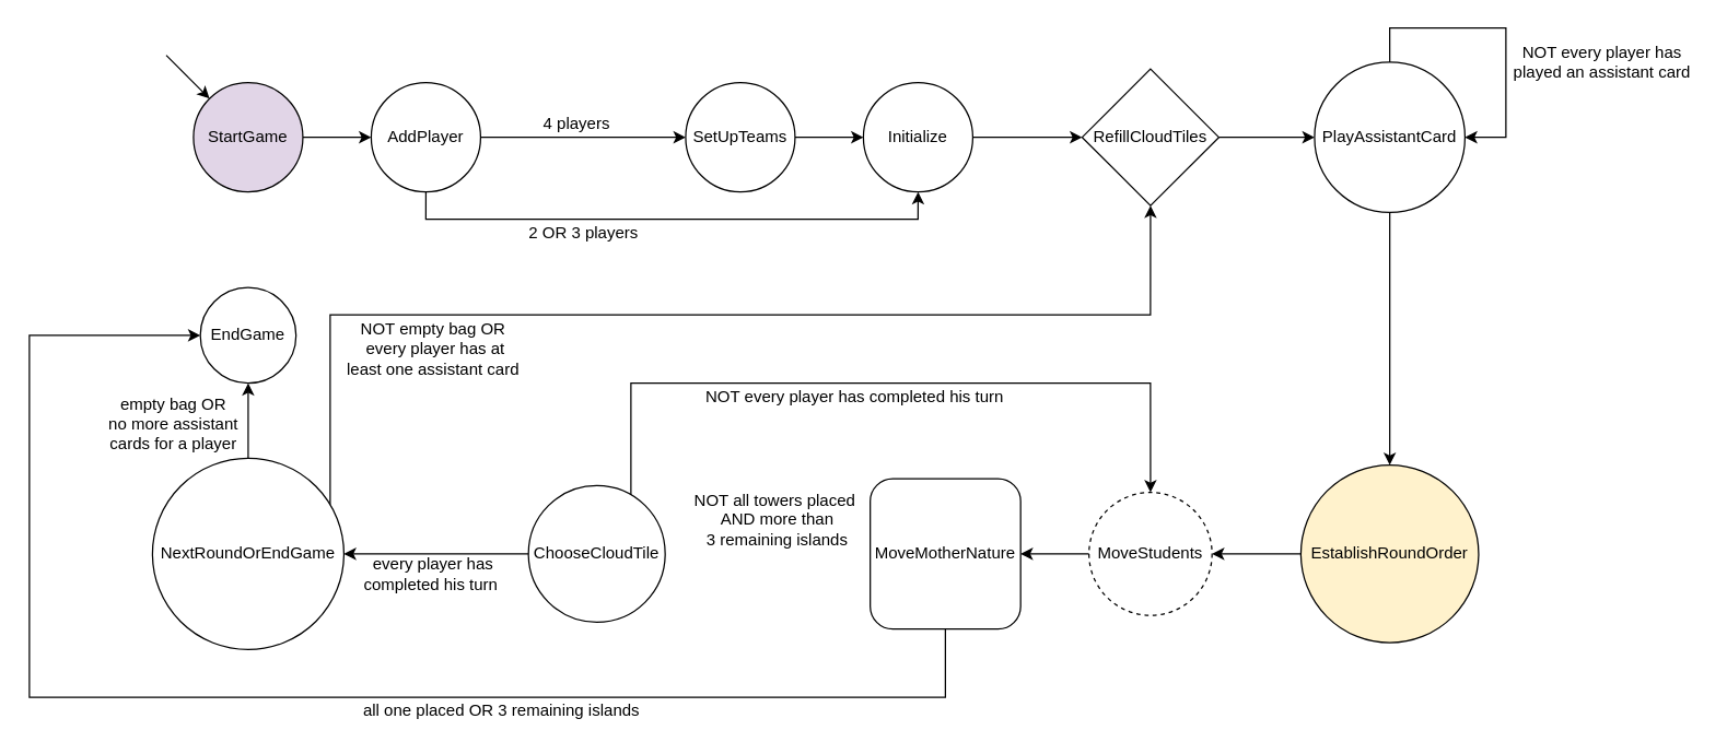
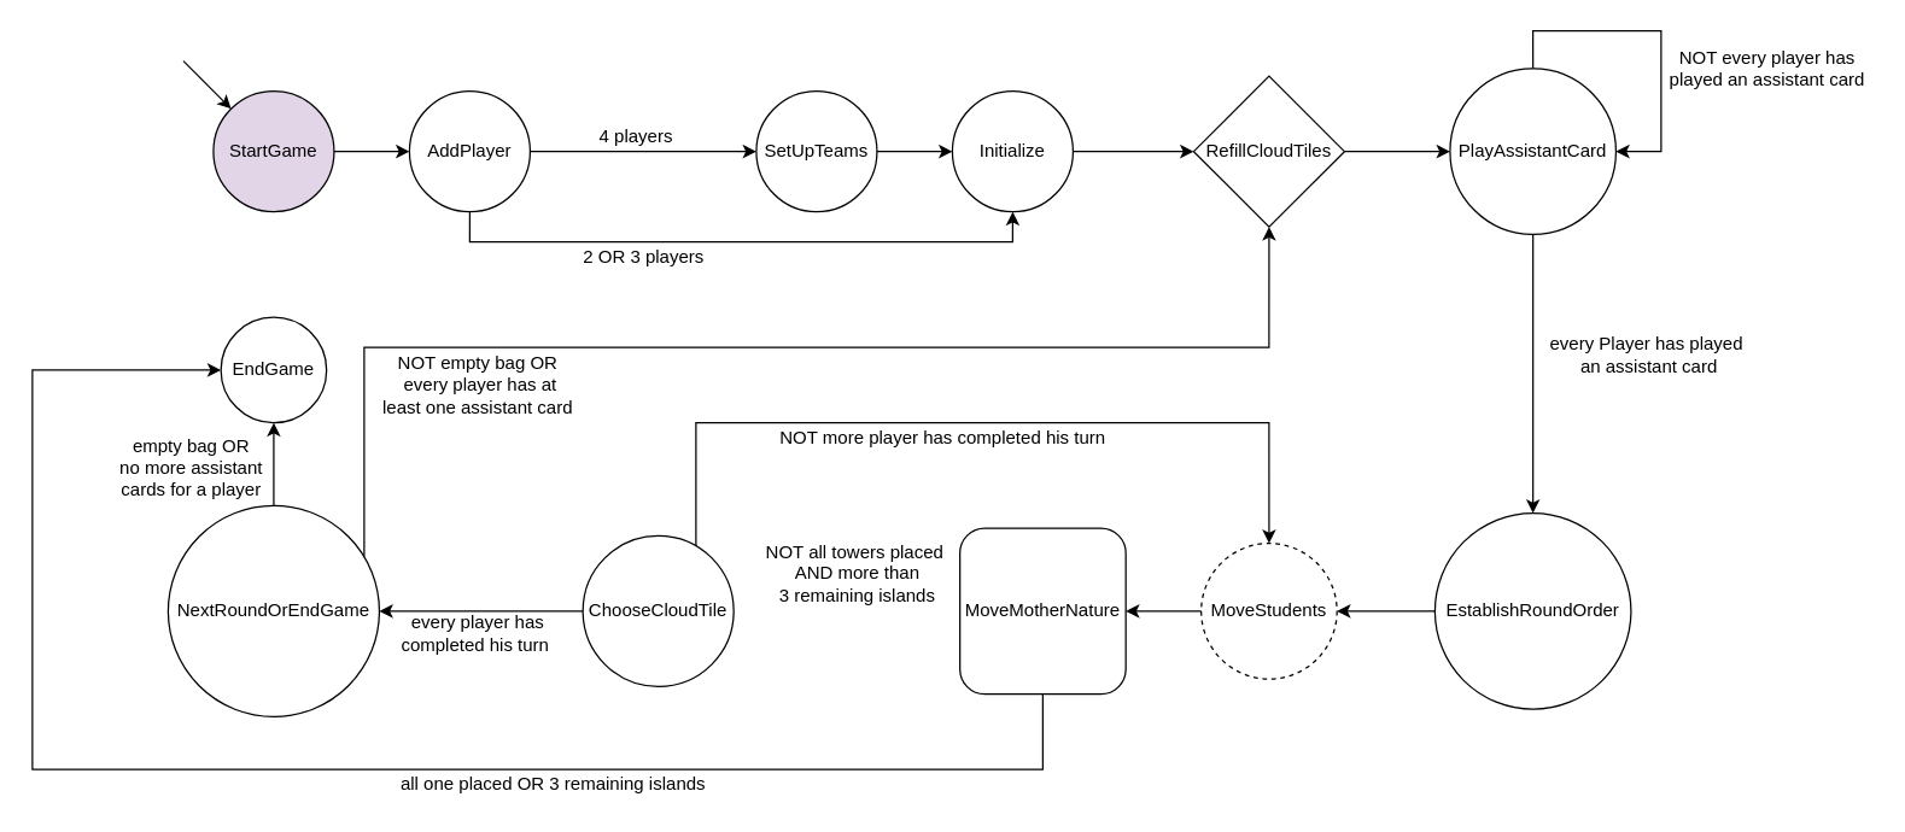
+ <mxCell id="28" value="every Player has played&lt;br&gt;&amp;nbsp;an assistant card" style="text;html=1;align=center;verticalAlign=middle;resizable=0;points=[];autosize=1;strokeColor=none;fillColor=none;" vertex="1" parent="1"><mxGeometry x="1020.94" y="220" width="140" height="30" as="geometry" /></mxCell>
- <mxCell id="34" value="NOT every player has completed his turn&amp;nbsp;" style="text;html=1;align=center;verticalAlign=middle;resizable=0;points=[];autosize=1;strokeColor=none;fillColor=none;" vertex="1" parent="1"><mxGeometry x="505.94" y="280" width="240" height="20" as="geometry" /></mxCell>
+ <mxCell id="34" value="NOT more player has completed his turn&amp;nbsp;" style="text;html=1;align=center;verticalAlign=middle;resizable=0;points=[];autosize=1;strokeColor=none;fillColor=none;" vertex="1" parent="1"><mxGeometry x="505.94" y="280" width="240" height="20" as="geometry" /></mxCell>
- <mxCell id="19" value="EstablishRoundOrder" style="ellipse;whiteSpace=wrap;html=1;aspect=fixed;fillColor=#fff2cc;" parent="1" vertex="1"><mxGeometry x="950.94" y="340" width="130" height="130" as="geometry" /></mxCell>
+ <mxCell id="19" value="EstablishRoundOrder" style="ellipse;whiteSpace=wrap;html=1;aspect=fixed;" parent="1" vertex="1"><mxGeometry x="950.94" y="340" width="130" height="130" as="geometry" /></mxCell>
